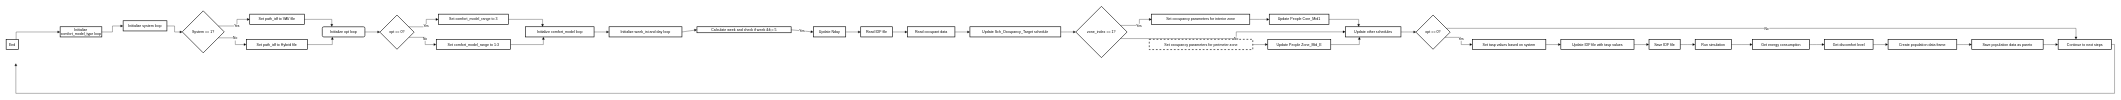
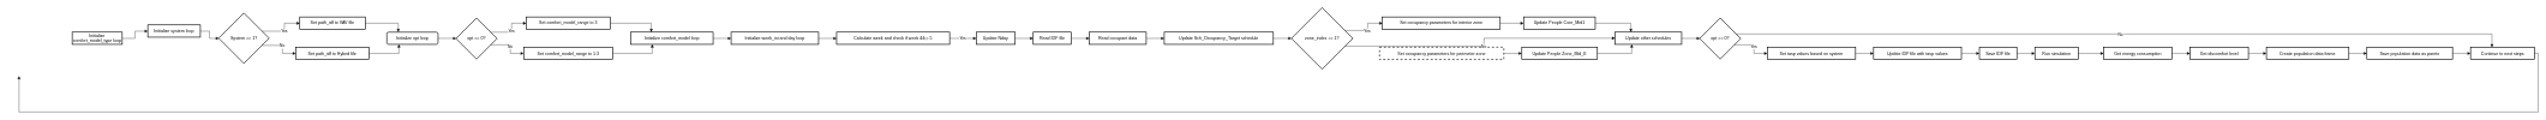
- <mxCell id="14" value="Calculate week and check if week &amp;lt;= 5" style="whiteSpace=wrap;strokeWidth=2;" vertex="1" parent="1"><mxGeometry x="2323" y="88" width="314" height="20" as="geometry" /></mxCell>
+ <mxCell id="14" value="Calculate week and check if week &amp;lt;= 5" style="whiteSpace=wrap;strokeWidth=2;" vertex="1" parent="1"><mxGeometry x="2323" y="88" width="314" height="34" as="geometry" /></mxCell>
- <mxCell id="35" value="" style="startArrow=none;endArrow=block;exitX=0.818;exitY=-0.011;entryX=0.001;entryY=0.512;rounded=0;edgeStyle=orthogonalEdgeStyle;" edge="1" parent="1" source="2" target="3"><mxGeometry relative="1" as="geometry" /></mxCell>
- <mxCell id="2" value="End" style="whiteSpace=wrap;strokeWidth=2;" vertex="1" parent="1"><mxGeometry x="20" y="130" width="41" height="34" as="geometry" /></mxCell>
